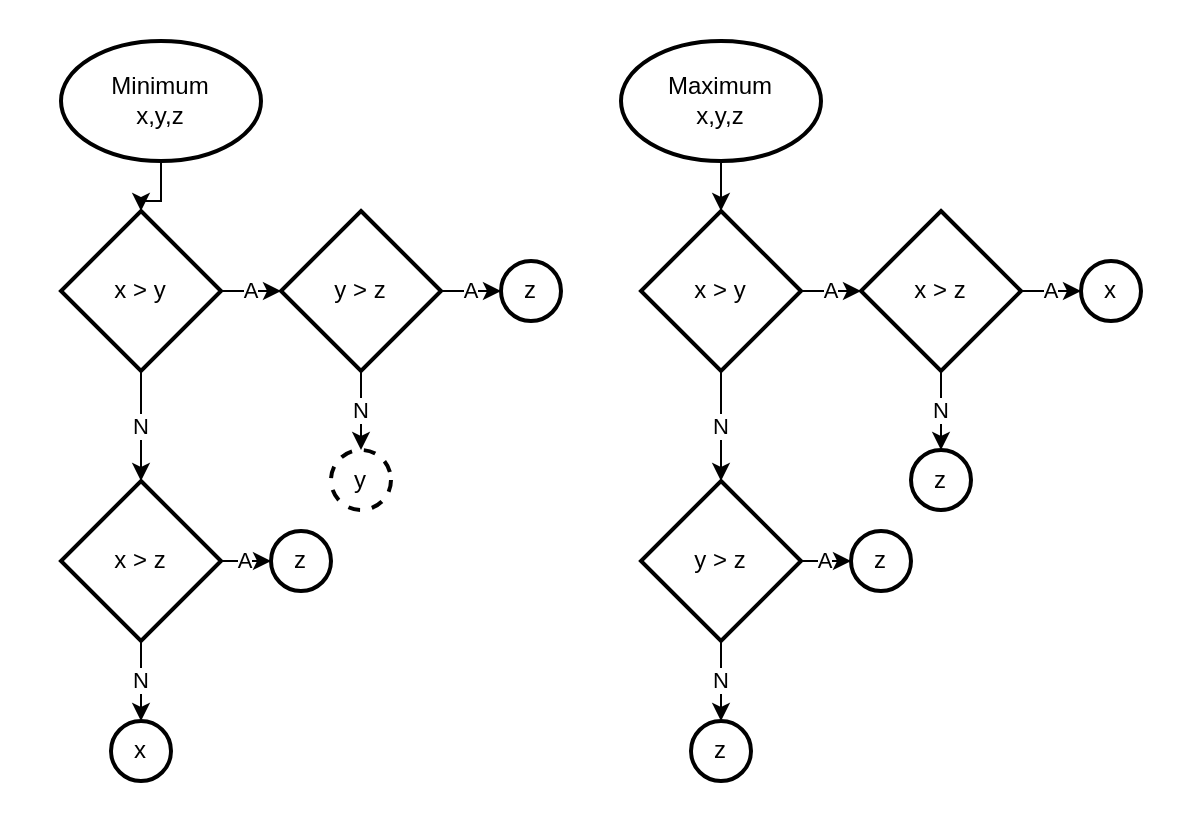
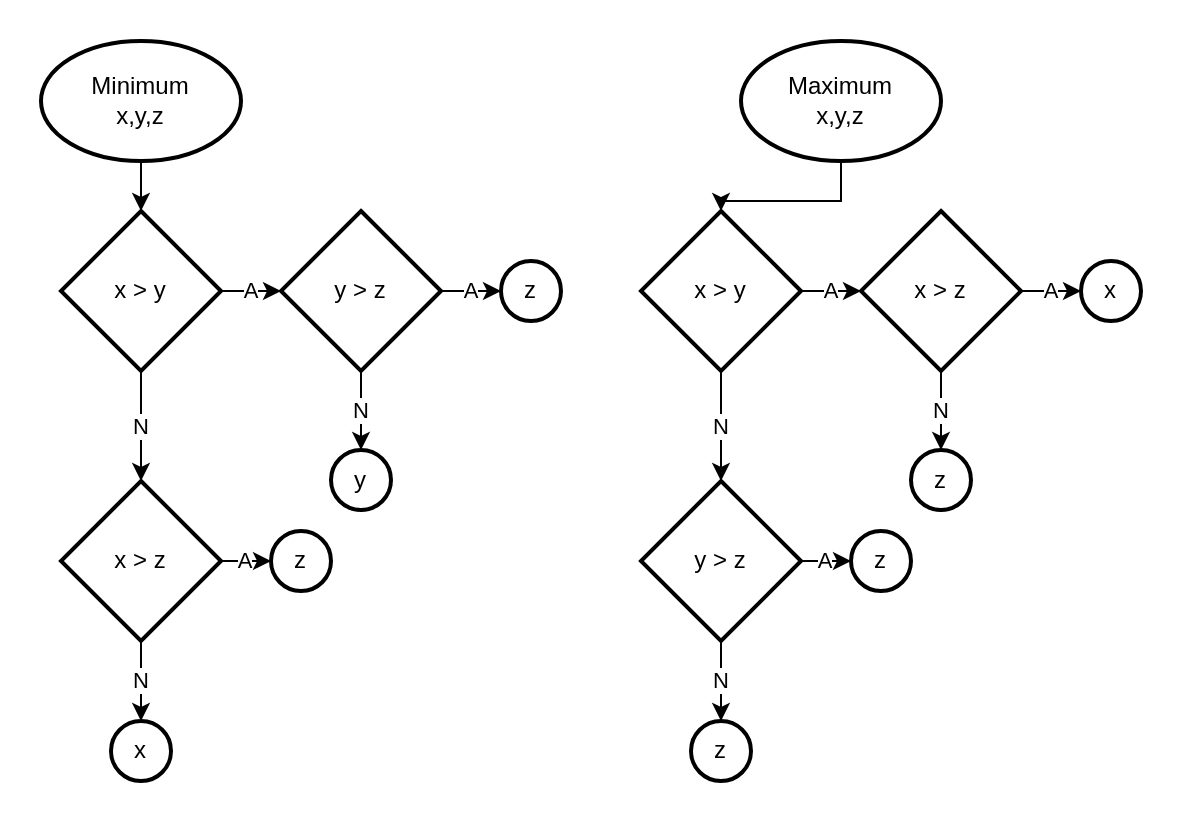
- <mxCell id="3" value="Minimum&lt;br&gt;x,y,z" style="strokeWidth=2;html=1;shape=mxgraph.flowchart.start_1;whiteSpace=wrap;" vertex="1" parent="1"><mxGeometry x="30" y="20" width="100" height="60" as="geometry" /></mxCell>
+ <mxCell id="3" value="Minimum&lt;br&gt;x,y,z" style="strokeWidth=2;html=1;shape=mxgraph.flowchart.start_1;whiteSpace=wrap;" vertex="1" parent="1"><mxGeometry x="20" y="20" width="100" height="60" as="geometry" /></mxCell>
- <mxCell id="18" value="Maximum&lt;br&gt;x,y,z" style="strokeWidth=2;html=1;shape=mxgraph.flowchart.start_1;whiteSpace=wrap;" vertex="1" parent="1"><mxGeometry x="310" y="20" width="100" height="60" as="geometry" /></mxCell>
+ <mxCell id="18" value="Maximum&lt;br&gt;x,y,z" style="strokeWidth=2;html=1;shape=mxgraph.flowchart.start_1;whiteSpace=wrap;" vertex="1" parent="1"><mxGeometry x="370" y="20" width="100" height="60" as="geometry" /></mxCell>
- <mxCell id="11" value="y" style="ellipse;whiteSpace=wrap;html=1;strokeWidth=2;dashed=1;" vertex="1" parent="1"><mxGeometry x="165" y="224.5" width="30" height="30" as="geometry" /></mxCell>
+ <mxCell id="11" value="y" style="ellipse;whiteSpace=wrap;html=1;strokeWidth=2;" vertex="1" parent="1"><mxGeometry x="165" y="224.5" width="30" height="30" as="geometry" /></mxCell>
